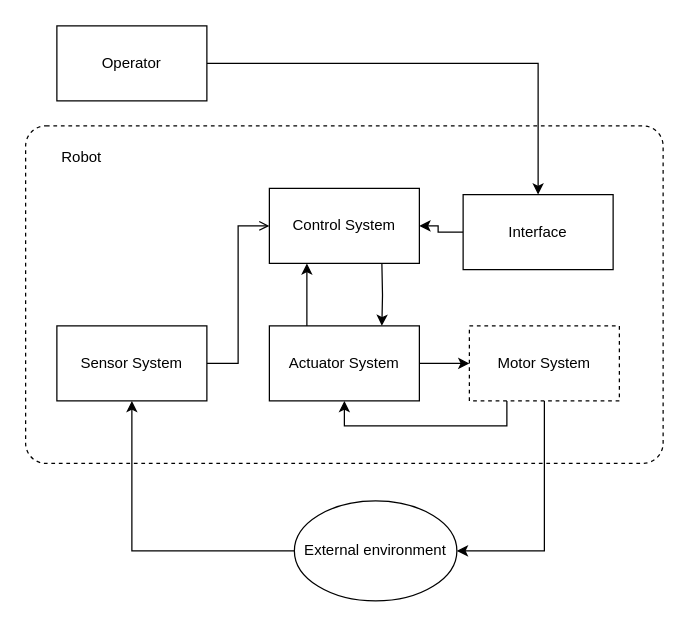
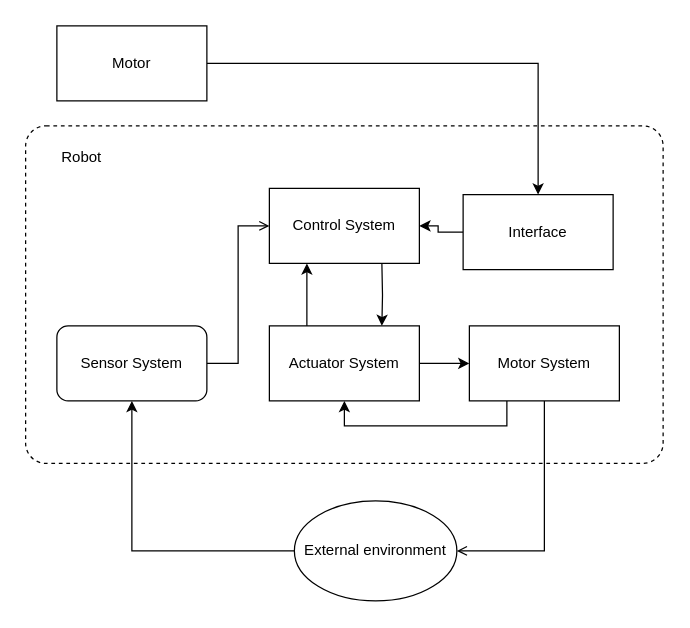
- <mxCell id="15" value="Operator" style="rounded=0;whiteSpace=wrap;html=1;" parent="1" vertex="1"><mxGeometry x="45" y="20" width="120" height="60" as="geometry" /></mxCell>
+ <mxCell id="15" value="Motor" style="rounded=0;whiteSpace=wrap;html=1;" parent="1" vertex="1"><mxGeometry x="45" y="20" width="120" height="60" as="geometry" /></mxCell>
- <mxCell id="9" value="Sensor System" style="rounded=0;whiteSpace=wrap;html=1;" parent="1" vertex="1"><mxGeometry x="45" y="260" width="120" height="60" as="geometry" /></mxCell>
+ <mxCell id="9" value="Sensor System" style="whiteSpace=wrap;html=1;rounded=1;" parent="1" vertex="1"><mxGeometry x="45" y="260" width="120" height="60" as="geometry" /></mxCell>
- <mxCell id="5" value="Motor System" style="rounded=0;whiteSpace=wrap;html=1;dashed=1;" parent="1" vertex="1"><mxGeometry x="375" y="260" width="120" height="60" as="geometry" /></mxCell>
+ <mxCell id="5" value="Motor System" style="rounded=0;whiteSpace=wrap;html=1;" parent="1" vertex="1"><mxGeometry x="375" y="260" width="120" height="60" as="geometry" /></mxCell>
- <mxCell id="3" style="edgeStyle=orthogonalEdgeStyle;rounded=0;orthogonalLoop=1;jettySize=auto;html=1;exitX=0.5;exitY=1;exitDx=0;exitDy=0;entryX=1;entryY=0.5;entryDx=0;entryDy=0;" parent="1" source="5" target="7" edge="1"><mxGeometry relative="1" as="geometry" /></mxCell>
+ <mxCell id="3" style="edgeStyle=orthogonalEdgeStyle;rounded=0;orthogonalLoop=1;jettySize=auto;html=1;exitX=0.5;exitY=1;exitDx=0;exitDy=0;entryX=1;entryY=0.5;entryDx=0;entryDy=0;endArrow=open;" parent="1" source="5" target="7" edge="1"><mxGeometry relative="1" as="geometry" /></mxCell>
